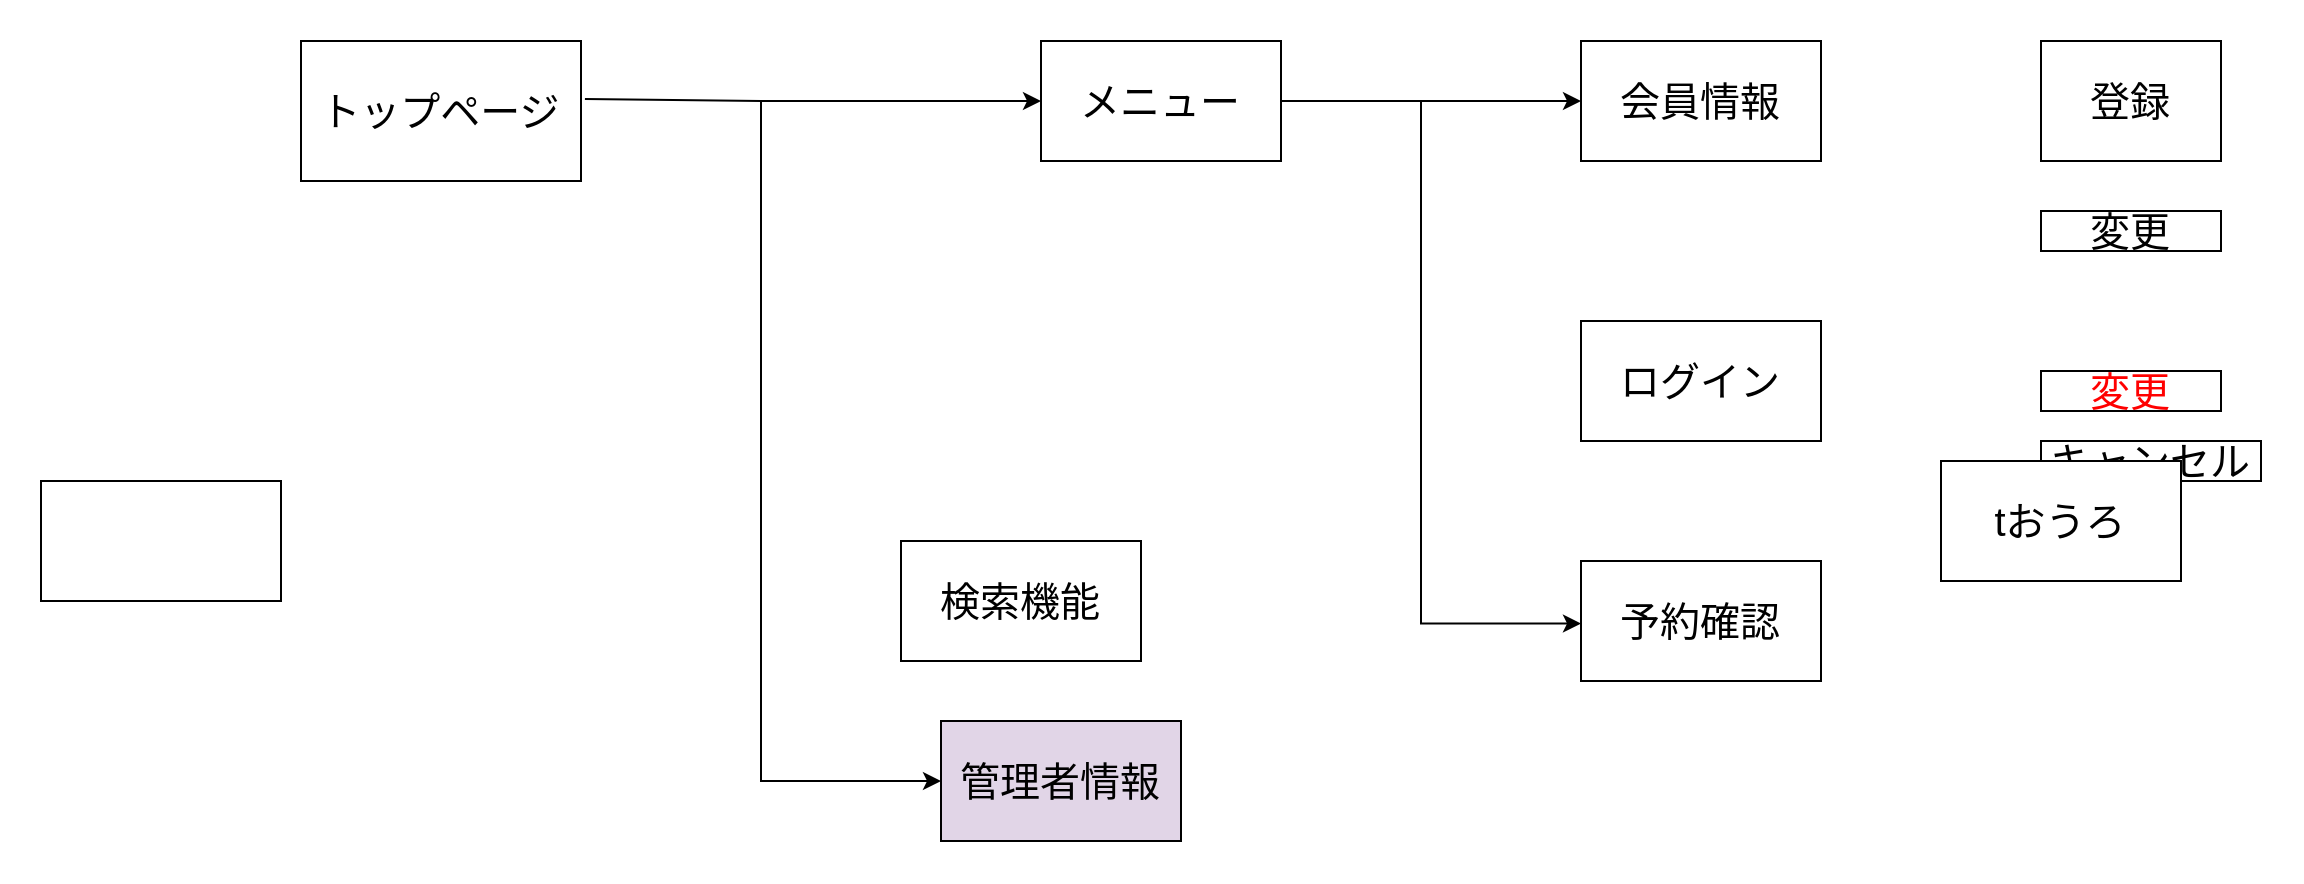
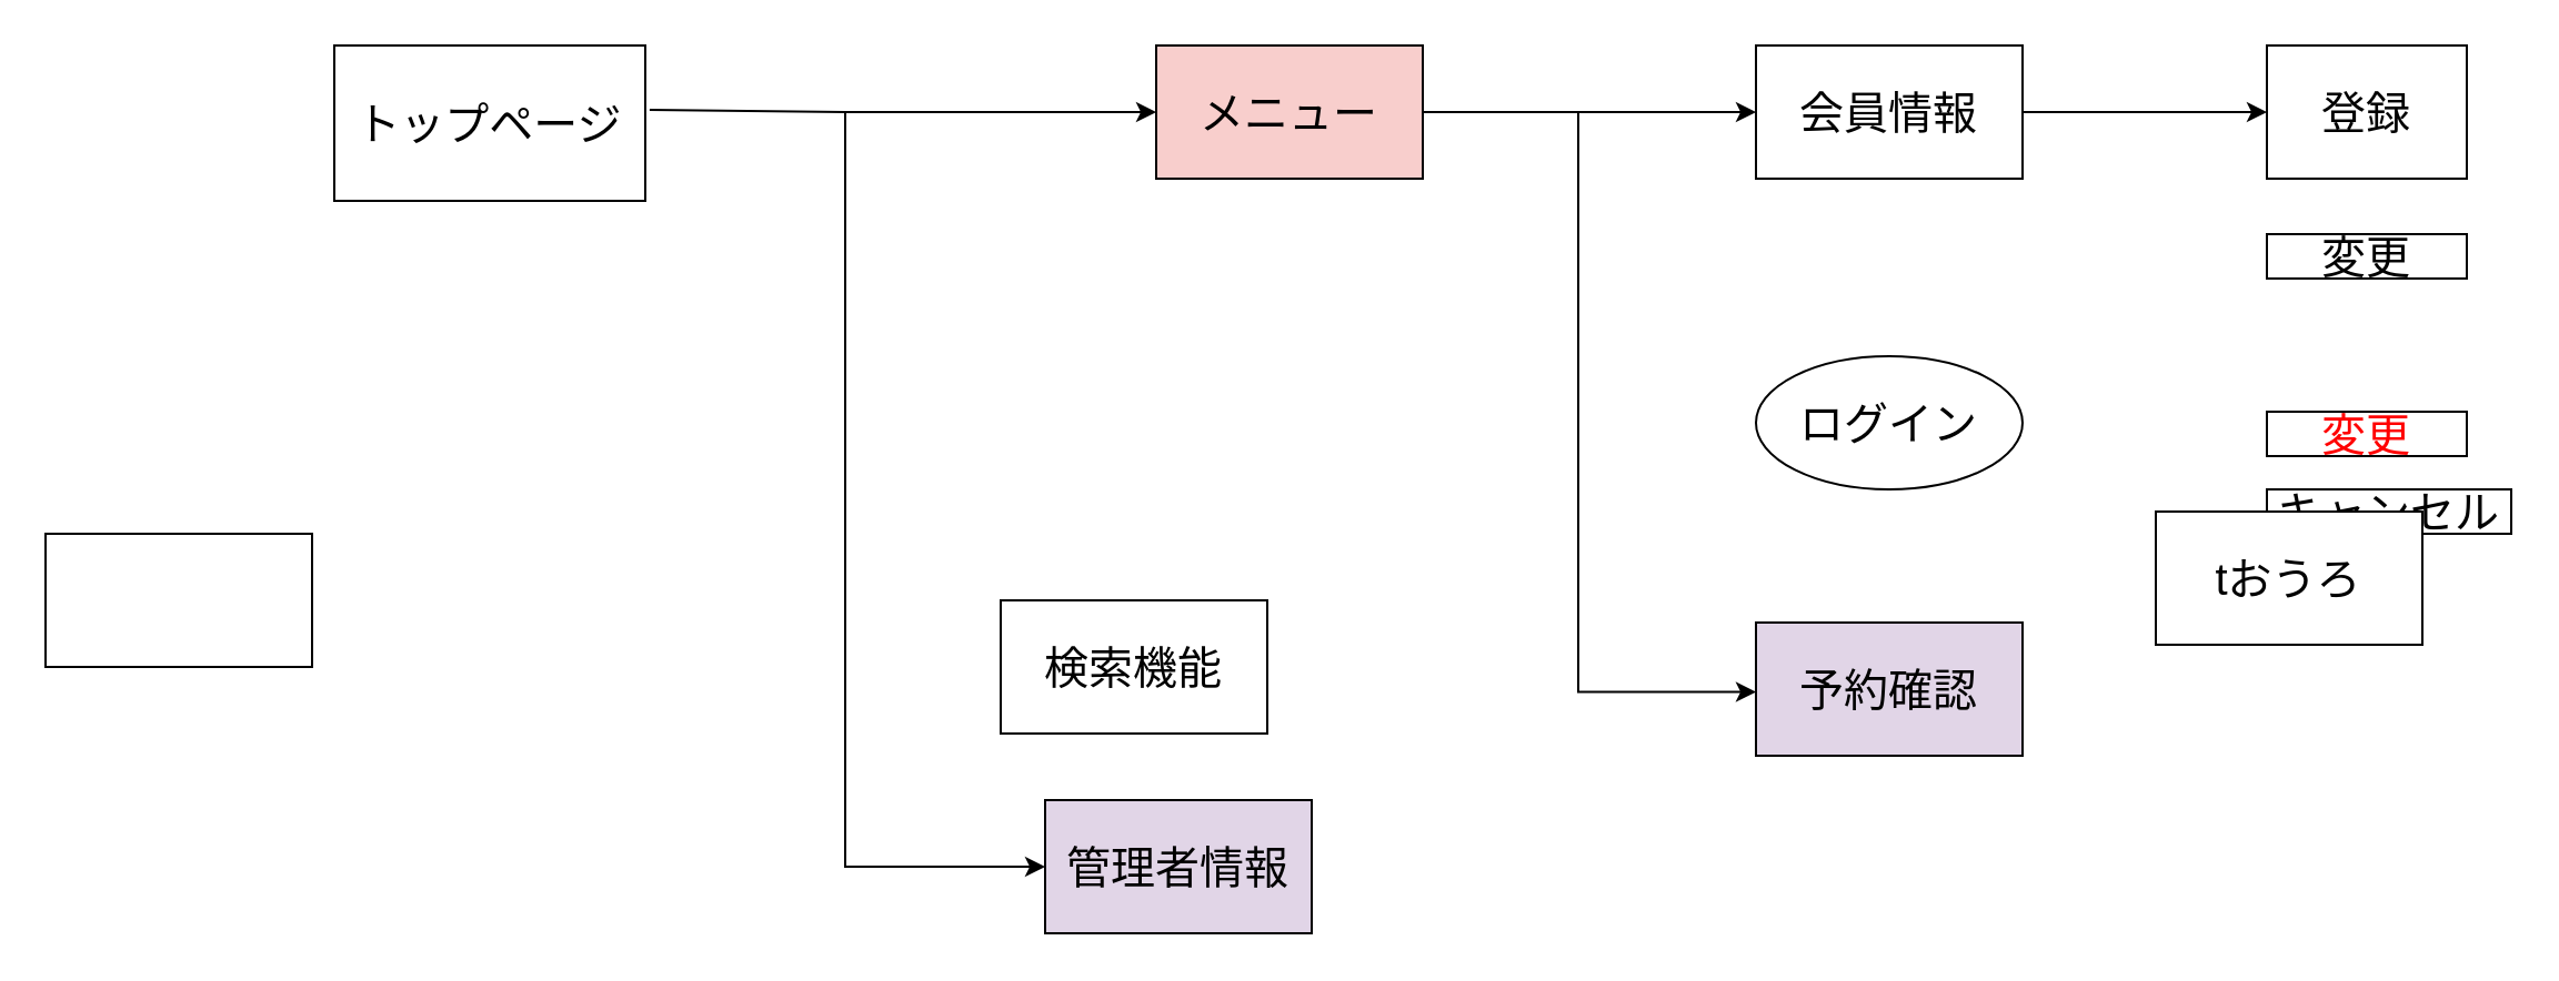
- <mxCell id="3" value="メニュー" style="rounded=0;whiteSpace=wrap;html=1;fontSize=20;" parent="1" vertex="1"><mxGeometry x="520" y="20" width="120" height="60" as="geometry" /></mxCell>
+ <mxCell id="3" value="メニュー" style="rounded=0;whiteSpace=wrap;html=1;fontSize=20;fillColor=#f8cecc;" parent="1" vertex="1"><mxGeometry x="520" y="20" width="120" height="60" as="geometry" /></mxCell>
+ <mxCell id="6" value="" style="endArrow=classic;html=1;rounded=0;fontSize=20;exitX=1;exitY=0.5;exitDx=0;exitDy=0;" parent="1" source="17" target="7" edge="1"><mxGeometry width="50" height="50" relative="1" as="geometry"><mxPoint x="880" y="50" as="sourcePoint" /><mxPoint x="930" y="80" as="targetPoint" /></mxGeometry></mxCell>
- <mxCell id="18" value="ログイン" style="rounded=0;whiteSpace=wrap;html=1;fontSize=20;" vertex="1" parent="1"><mxGeometry x="790" y="160" width="120" height="60" as="geometry" /></mxCell>
+ <mxCell id="18" value="ログイン" style="ellipse;whiteSpace=wrap;html=1;fontSize=20;" vertex="1" parent="1"><mxGeometry x="790" y="160" width="120" height="60" as="geometry" /></mxCell>
- <mxCell id="19" value="予約確認" style="rounded=0;whiteSpace=wrap;html=1;fontSize=20;" vertex="1" parent="1"><mxGeometry x="790" y="280" width="120" height="60" as="geometry" /></mxCell>
+ <mxCell id="19" value="予約確認" style="rounded=0;whiteSpace=wrap;html=1;fontSize=20;fillColor=#e1d5e7;" vertex="1" parent="1"><mxGeometry x="790" y="280" width="120" height="60" as="geometry" /></mxCell>
